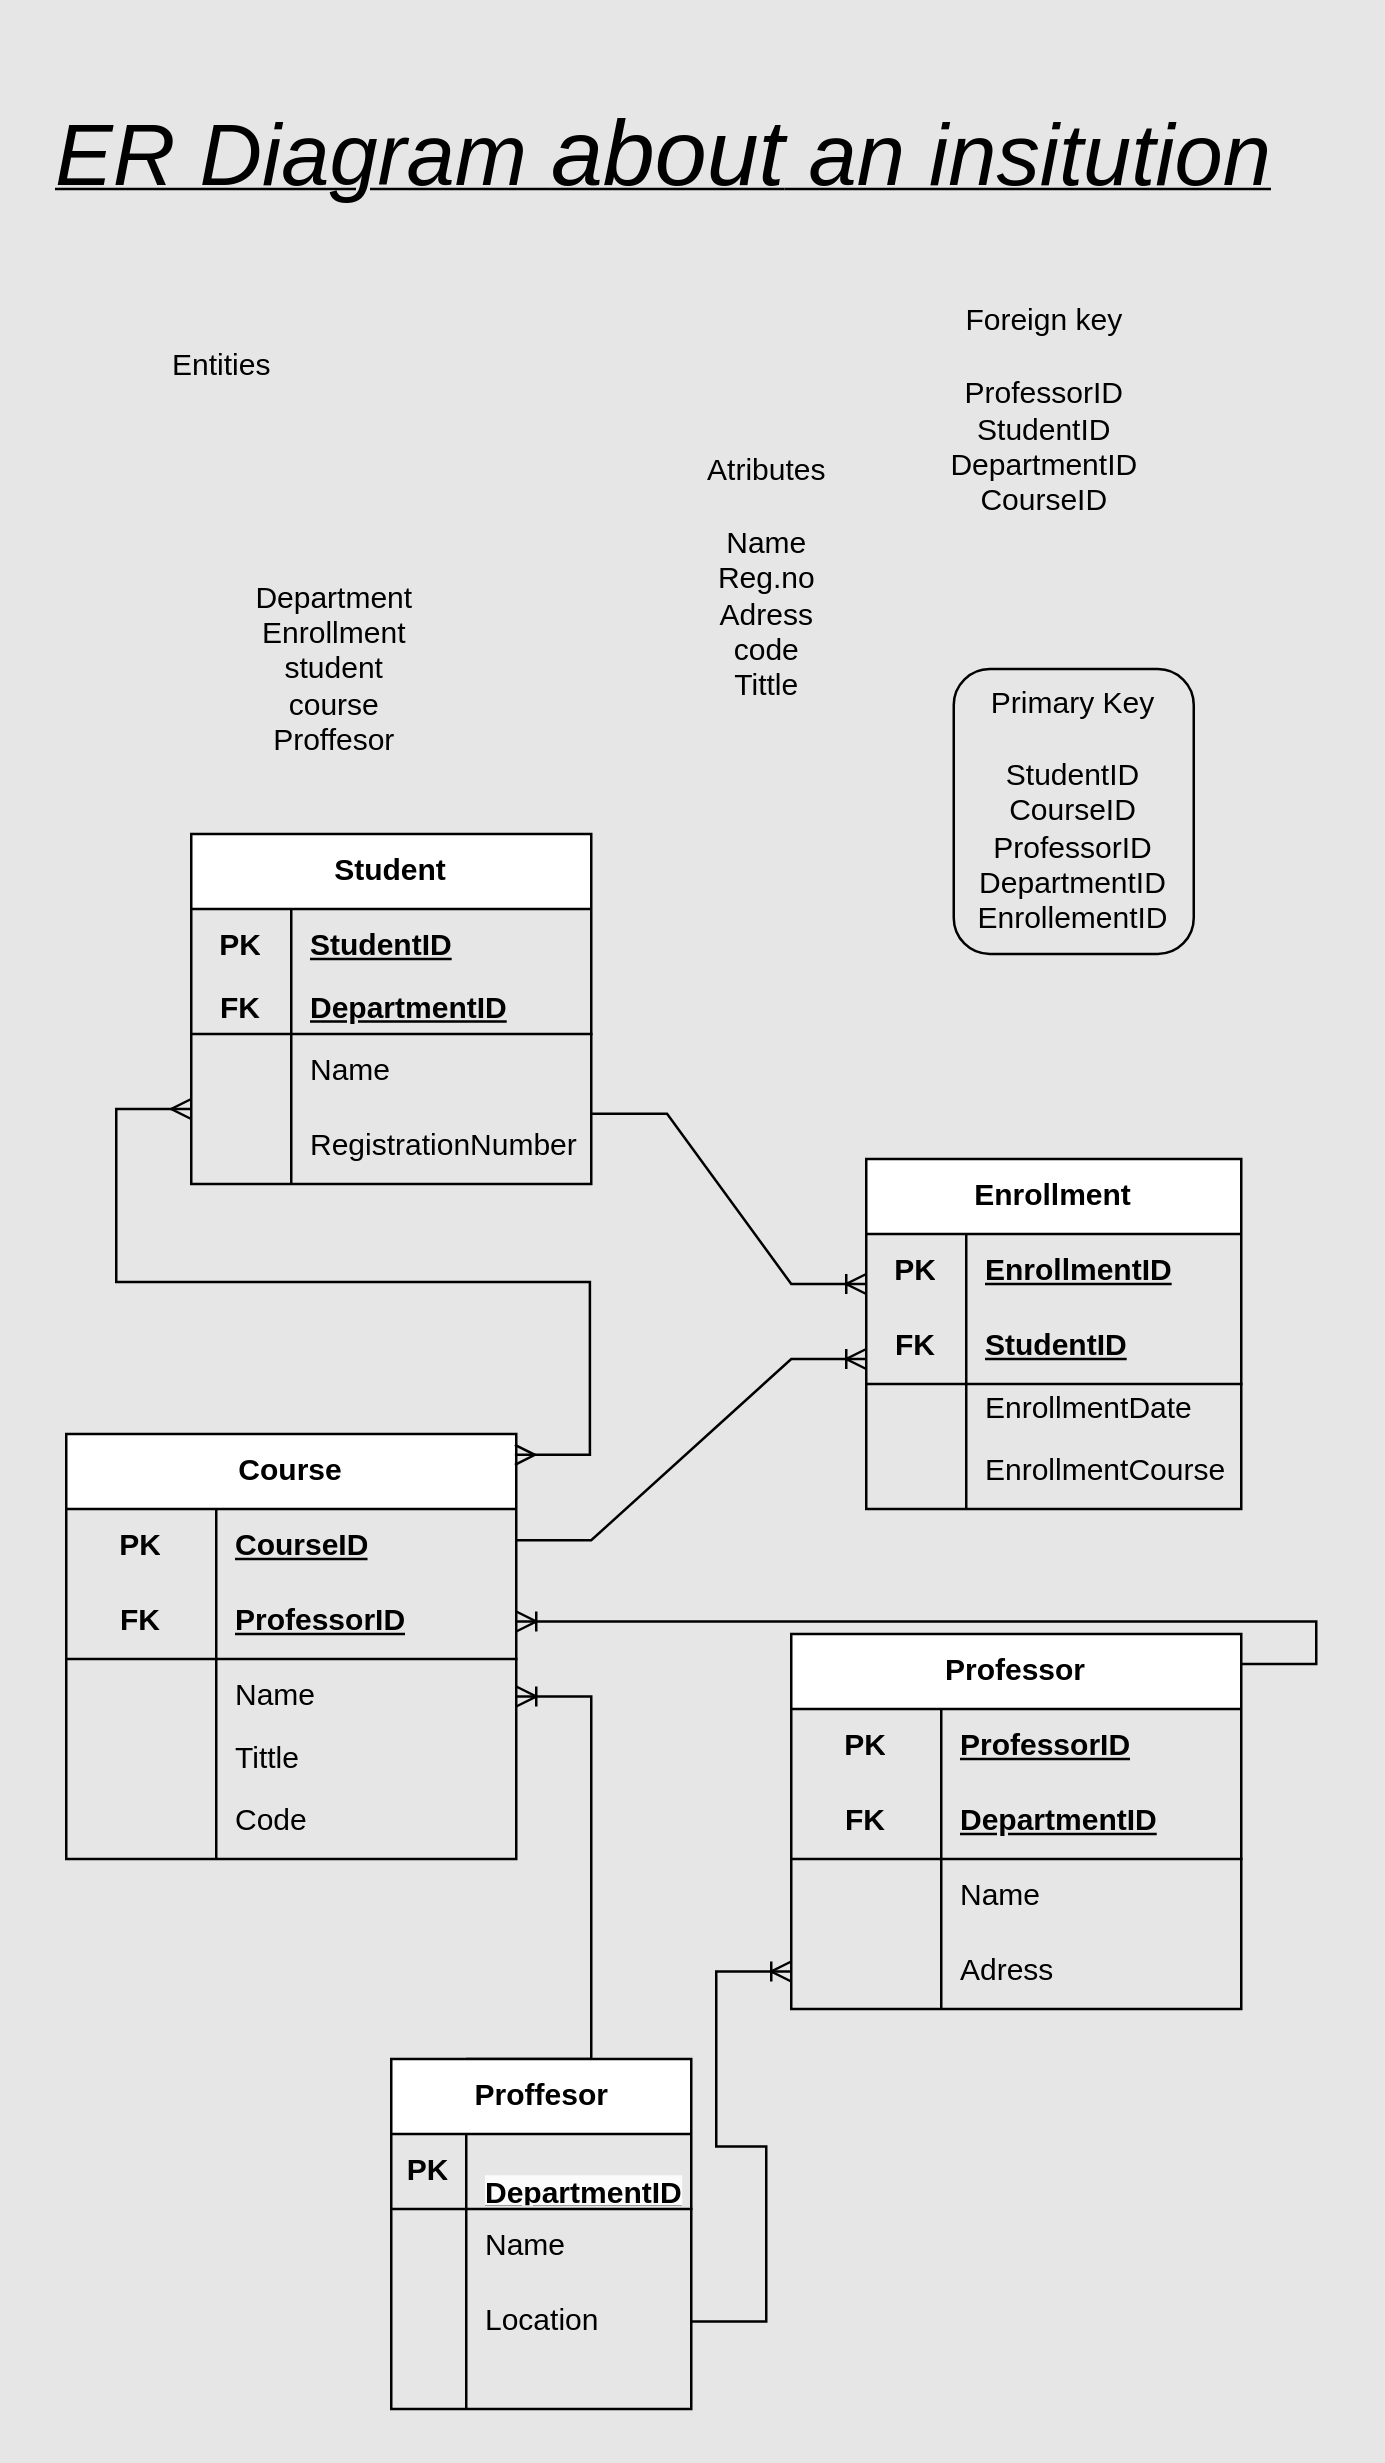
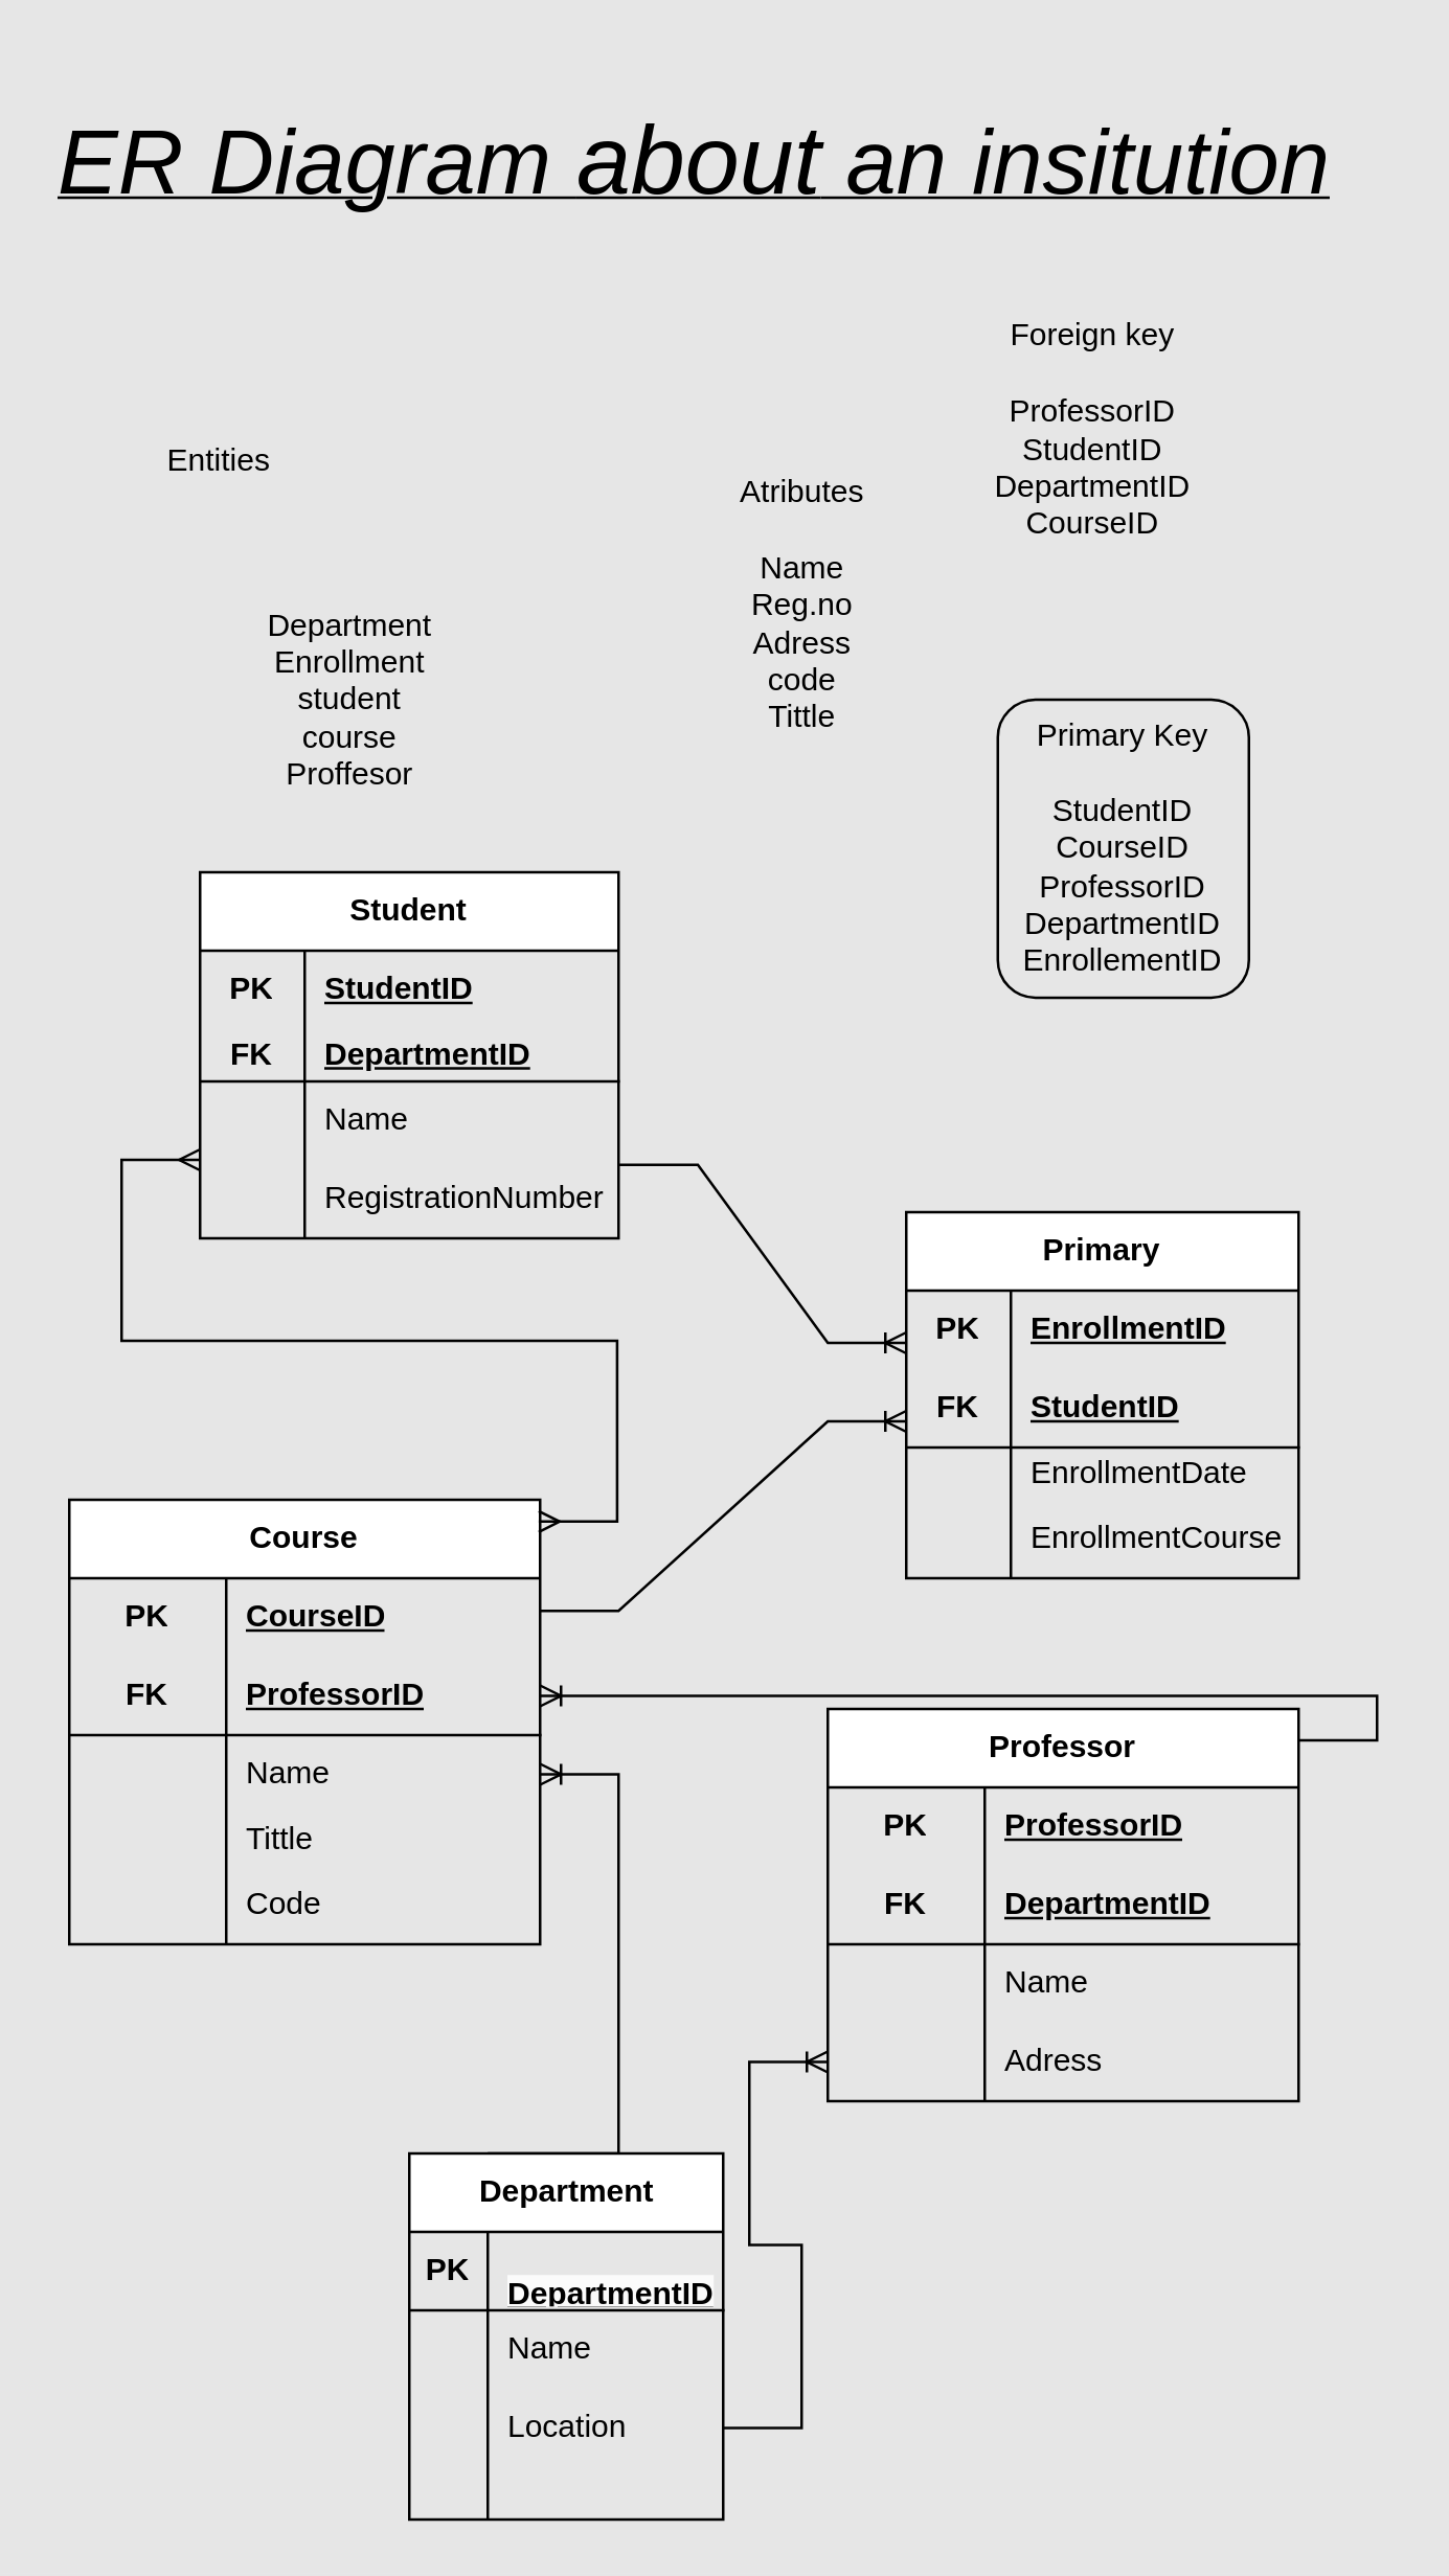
- <mxCell id="77" value="Entities" style="text;html=1;align=center;verticalAlign=middle;resizable=0;points=[];autosize=1;strokeColor=none;fillColor=none;labelBackgroundColor=none;" parent="1" vertex="1"><mxGeometry x="58" y="132" width="60" height="28" as="geometry" /></mxCell>
+ <mxCell id="77" value="Entities" style="text;html=1;align=center;verticalAlign=middle;resizable=0;points=[];autosize=1;strokeColor=none;fillColor=none;labelBackgroundColor=none;" parent="1" vertex="1"><mxGeometry x="53" y="162" width="60" height="28" as="geometry" /></mxCell>
- <mxCell id="44" value="Enrollment" style="shape=table;startSize=30;container=1;collapsible=1;childLayout=tableLayout;fixedRows=1;rowLines=0;fontStyle=1;align=center;resizeLast=1;html=1;whiteSpace=wrap;labelBackgroundColor=none;" parent="1" vertex="1"><mxGeometry x="346" y="463" width="150" height="140" as="geometry" /></mxCell>
+ <mxCell id="44" value="Primary" style="shape=table;startSize=30;container=1;collapsible=1;childLayout=tableLayout;fixedRows=1;rowLines=0;fontStyle=1;align=center;resizeLast=1;html=1;whiteSpace=wrap;labelBackgroundColor=none;" parent="1" vertex="1"><mxGeometry x="346" y="463" width="150" height="140" as="geometry" /></mxCell>
- <mxCell id="61" value="&lt;span style=&quot;text-wrap-mode: wrap;&quot;&gt;Proffesor&lt;/span&gt;" style="shape=table;startSize=30;container=1;collapsible=1;childLayout=tableLayout;fixedRows=1;rowLines=0;fontStyle=1;align=center;resizeLast=1;html=1;labelBackgroundColor=none;" parent="1" vertex="1"><mxGeometry x="156" y="823" width="120" height="140" as="geometry" /></mxCell>
+ <mxCell id="61" value="&lt;span style=&quot;text-wrap-mode: wrap;&quot;&gt;Department&lt;/span&gt;" style="shape=table;startSize=30;container=1;collapsible=1;childLayout=tableLayout;fixedRows=1;rowLines=0;fontStyle=1;align=center;resizeLast=1;html=1;labelBackgroundColor=none;" parent="1" vertex="1"><mxGeometry x="156" y="823" width="120" height="140" as="geometry" /></mxCell>
